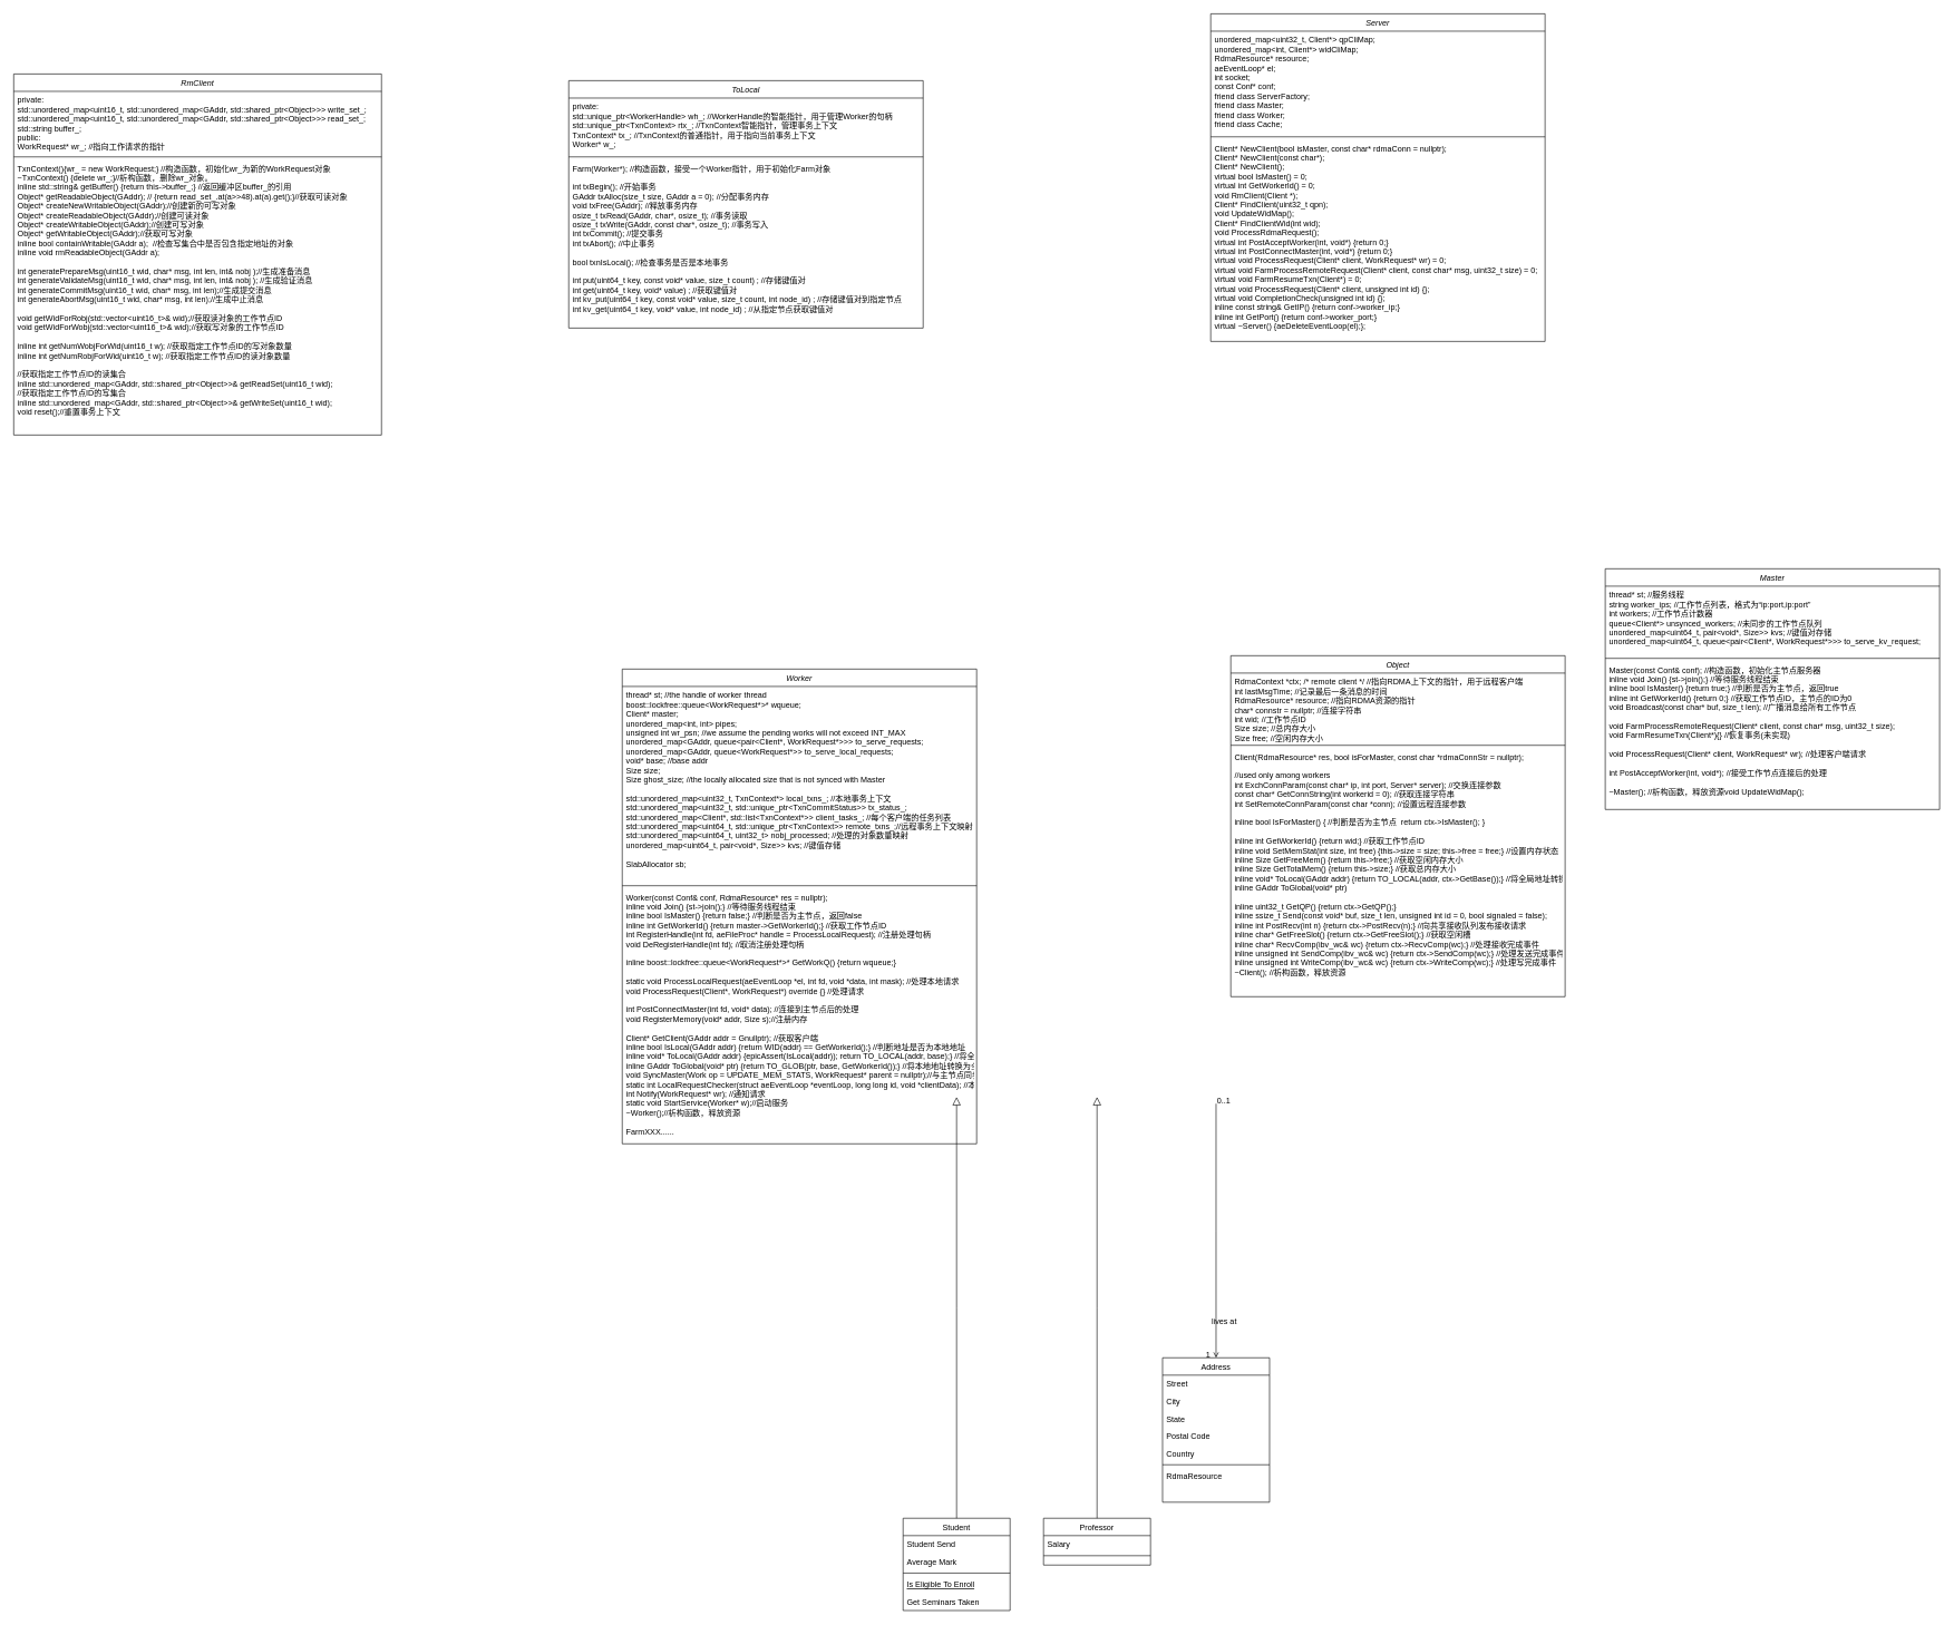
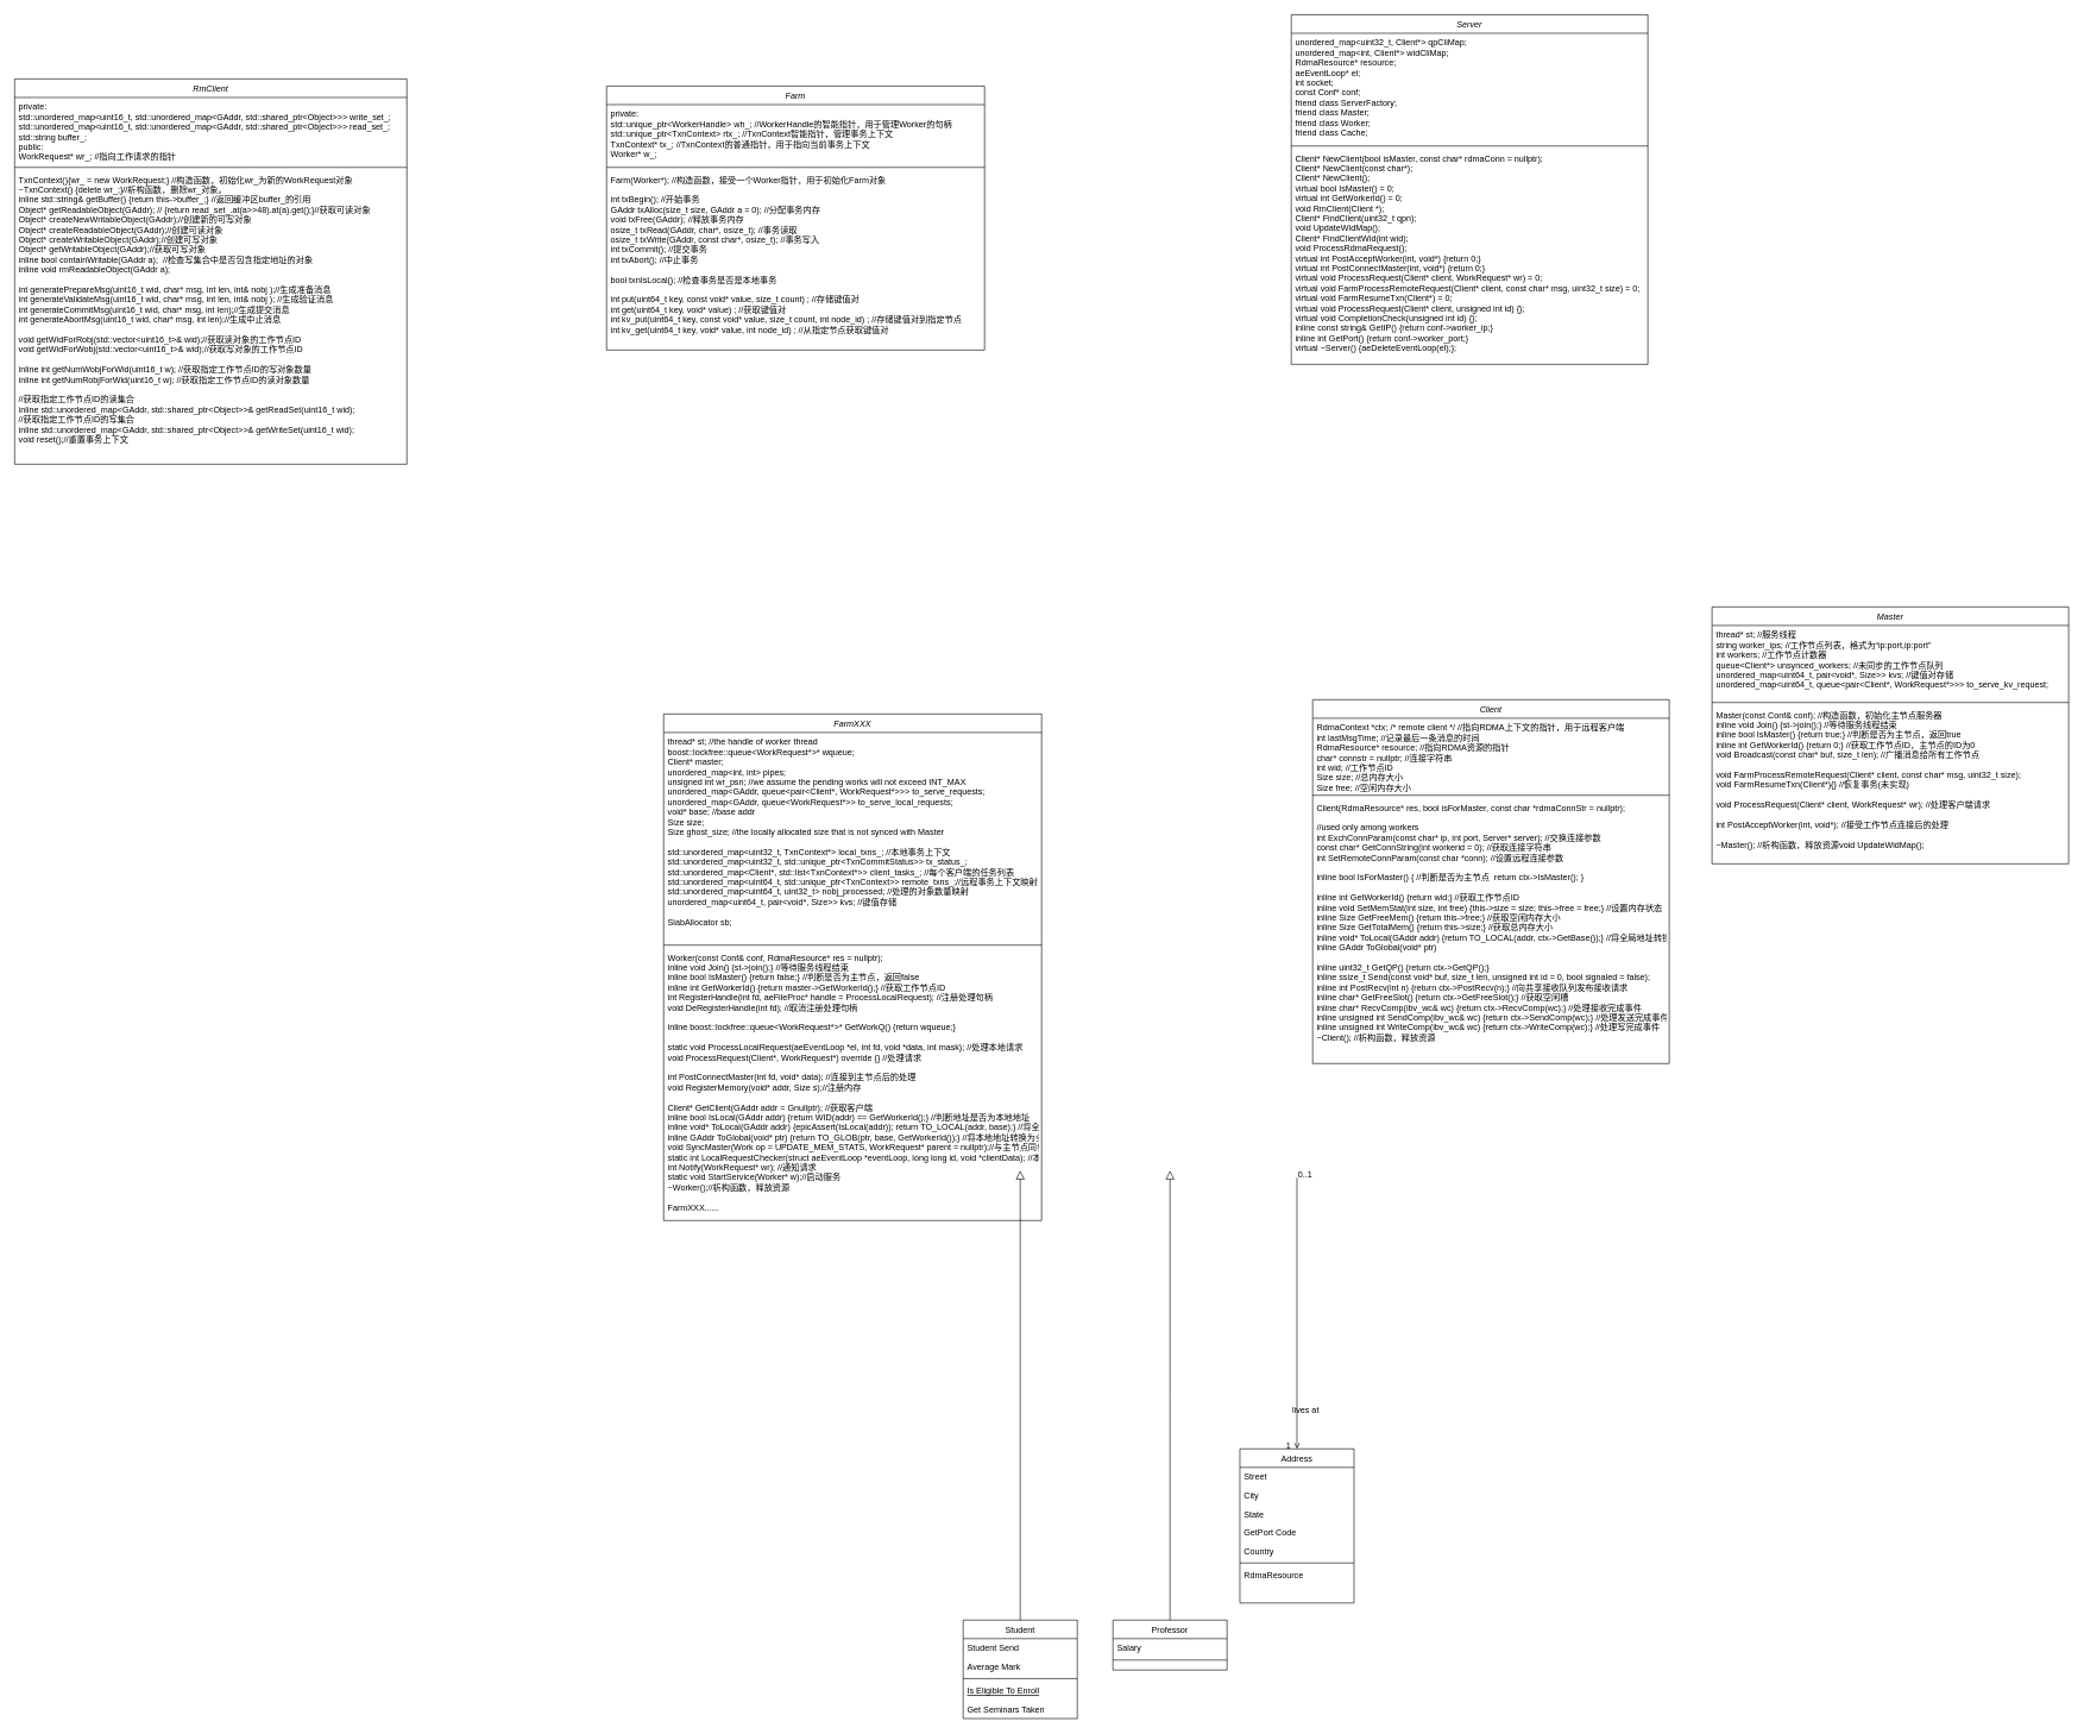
- <mxCell id="41" value="ToLocal" style="swimlane;fontStyle=2;align=center;verticalAlign=top;childLayout=stackLayout;horizontal=1;startSize=26;horizontalStack=0;resizeParent=1;resizeLast=0;collapsible=1;marginBottom=0;rounded=0;shadow=0;strokeWidth=1;" vertex="1" parent="1"><mxGeometry x="850" y="120" width="530" height="370" as="geometry"><mxRectangle x="230" y="140" width="160" height="26" as="alternateBounds" /></mxGeometry></mxCell>
+ <mxCell id="41" value="Farm" style="swimlane;fontStyle=2;align=center;verticalAlign=top;childLayout=stackLayout;horizontal=1;startSize=26;horizontalStack=0;resizeParent=1;resizeLast=0;collapsible=1;marginBottom=0;rounded=0;shadow=0;strokeWidth=1;" vertex="1" parent="1"><mxGeometry x="850" y="120" width="530" height="370" as="geometry"><mxRectangle x="230" y="140" width="160" height="26" as="alternateBounds" /></mxGeometry></mxCell>
- <mxCell id="33" value="Object" style="swimlane;fontStyle=2;align=center;verticalAlign=top;childLayout=stackLayout;horizontal=1;startSize=26;horizontalStack=0;resizeParent=1;resizeLast=0;collapsible=1;marginBottom=0;rounded=0;shadow=0;strokeWidth=1;" vertex="1" parent="1"><mxGeometry x="1840" y="980" width="500" height="510" as="geometry"><mxRectangle x="230" y="140" width="160" height="26" as="alternateBounds" /></mxGeometry></mxCell>
+ <mxCell id="33" value="Client" style="swimlane;fontStyle=2;align=center;verticalAlign=top;childLayout=stackLayout;horizontal=1;startSize=26;horizontalStack=0;resizeParent=1;resizeLast=0;collapsible=1;marginBottom=0;rounded=0;shadow=0;strokeWidth=1;" vertex="1" parent="1"><mxGeometry x="1840" y="980" width="500" height="510" as="geometry"><mxRectangle x="230" y="140" width="160" height="26" as="alternateBounds" /></mxGeometry></mxCell>
- <mxCell id="29" value="Worker" style="swimlane;fontStyle=2;align=center;verticalAlign=top;childLayout=stackLayout;horizontal=1;startSize=26;horizontalStack=0;resizeParent=1;resizeLast=0;collapsible=1;marginBottom=0;rounded=0;shadow=0;strokeWidth=1;" vertex="1" parent="1"><mxGeometry x="930" y="1000" width="530" height="710" as="geometry"><mxRectangle x="230" y="140" width="160" height="26" as="alternateBounds" /></mxGeometry></mxCell>
+ <mxCell id="29" value="FarmXXX" style="swimlane;fontStyle=2;align=center;verticalAlign=top;childLayout=stackLayout;horizontal=1;startSize=26;horizontalStack=0;resizeParent=1;resizeLast=0;collapsible=1;marginBottom=0;rounded=0;shadow=0;strokeWidth=1;" vertex="1" parent="1"><mxGeometry x="930" y="1000" width="530" height="710" as="geometry"><mxRectangle x="230" y="140" width="160" height="26" as="alternateBounds" /></mxGeometry></mxCell>
- <mxCell id="21" value="Postal Code" style="text;align=left;verticalAlign=top;spacingLeft=4;spacingRight=4;overflow=hidden;rotatable=0;points=[[0,0.5],[1,0.5]];portConstraint=eastwest;rounded=0;shadow=0;html=0;" parent="17" vertex="1"><mxGeometry y="104" width="160" height="26" as="geometry" /></mxCell>
+ <mxCell id="21" value="GetPort Code" style="text;align=left;verticalAlign=top;spacingLeft=4;spacingRight=4;overflow=hidden;rotatable=0;points=[[0,0.5],[1,0.5]];portConstraint=eastwest;rounded=0;shadow=0;html=0;" parent="17" vertex="1"><mxGeometry y="104" width="160" height="26" as="geometry" /></mxCell>
